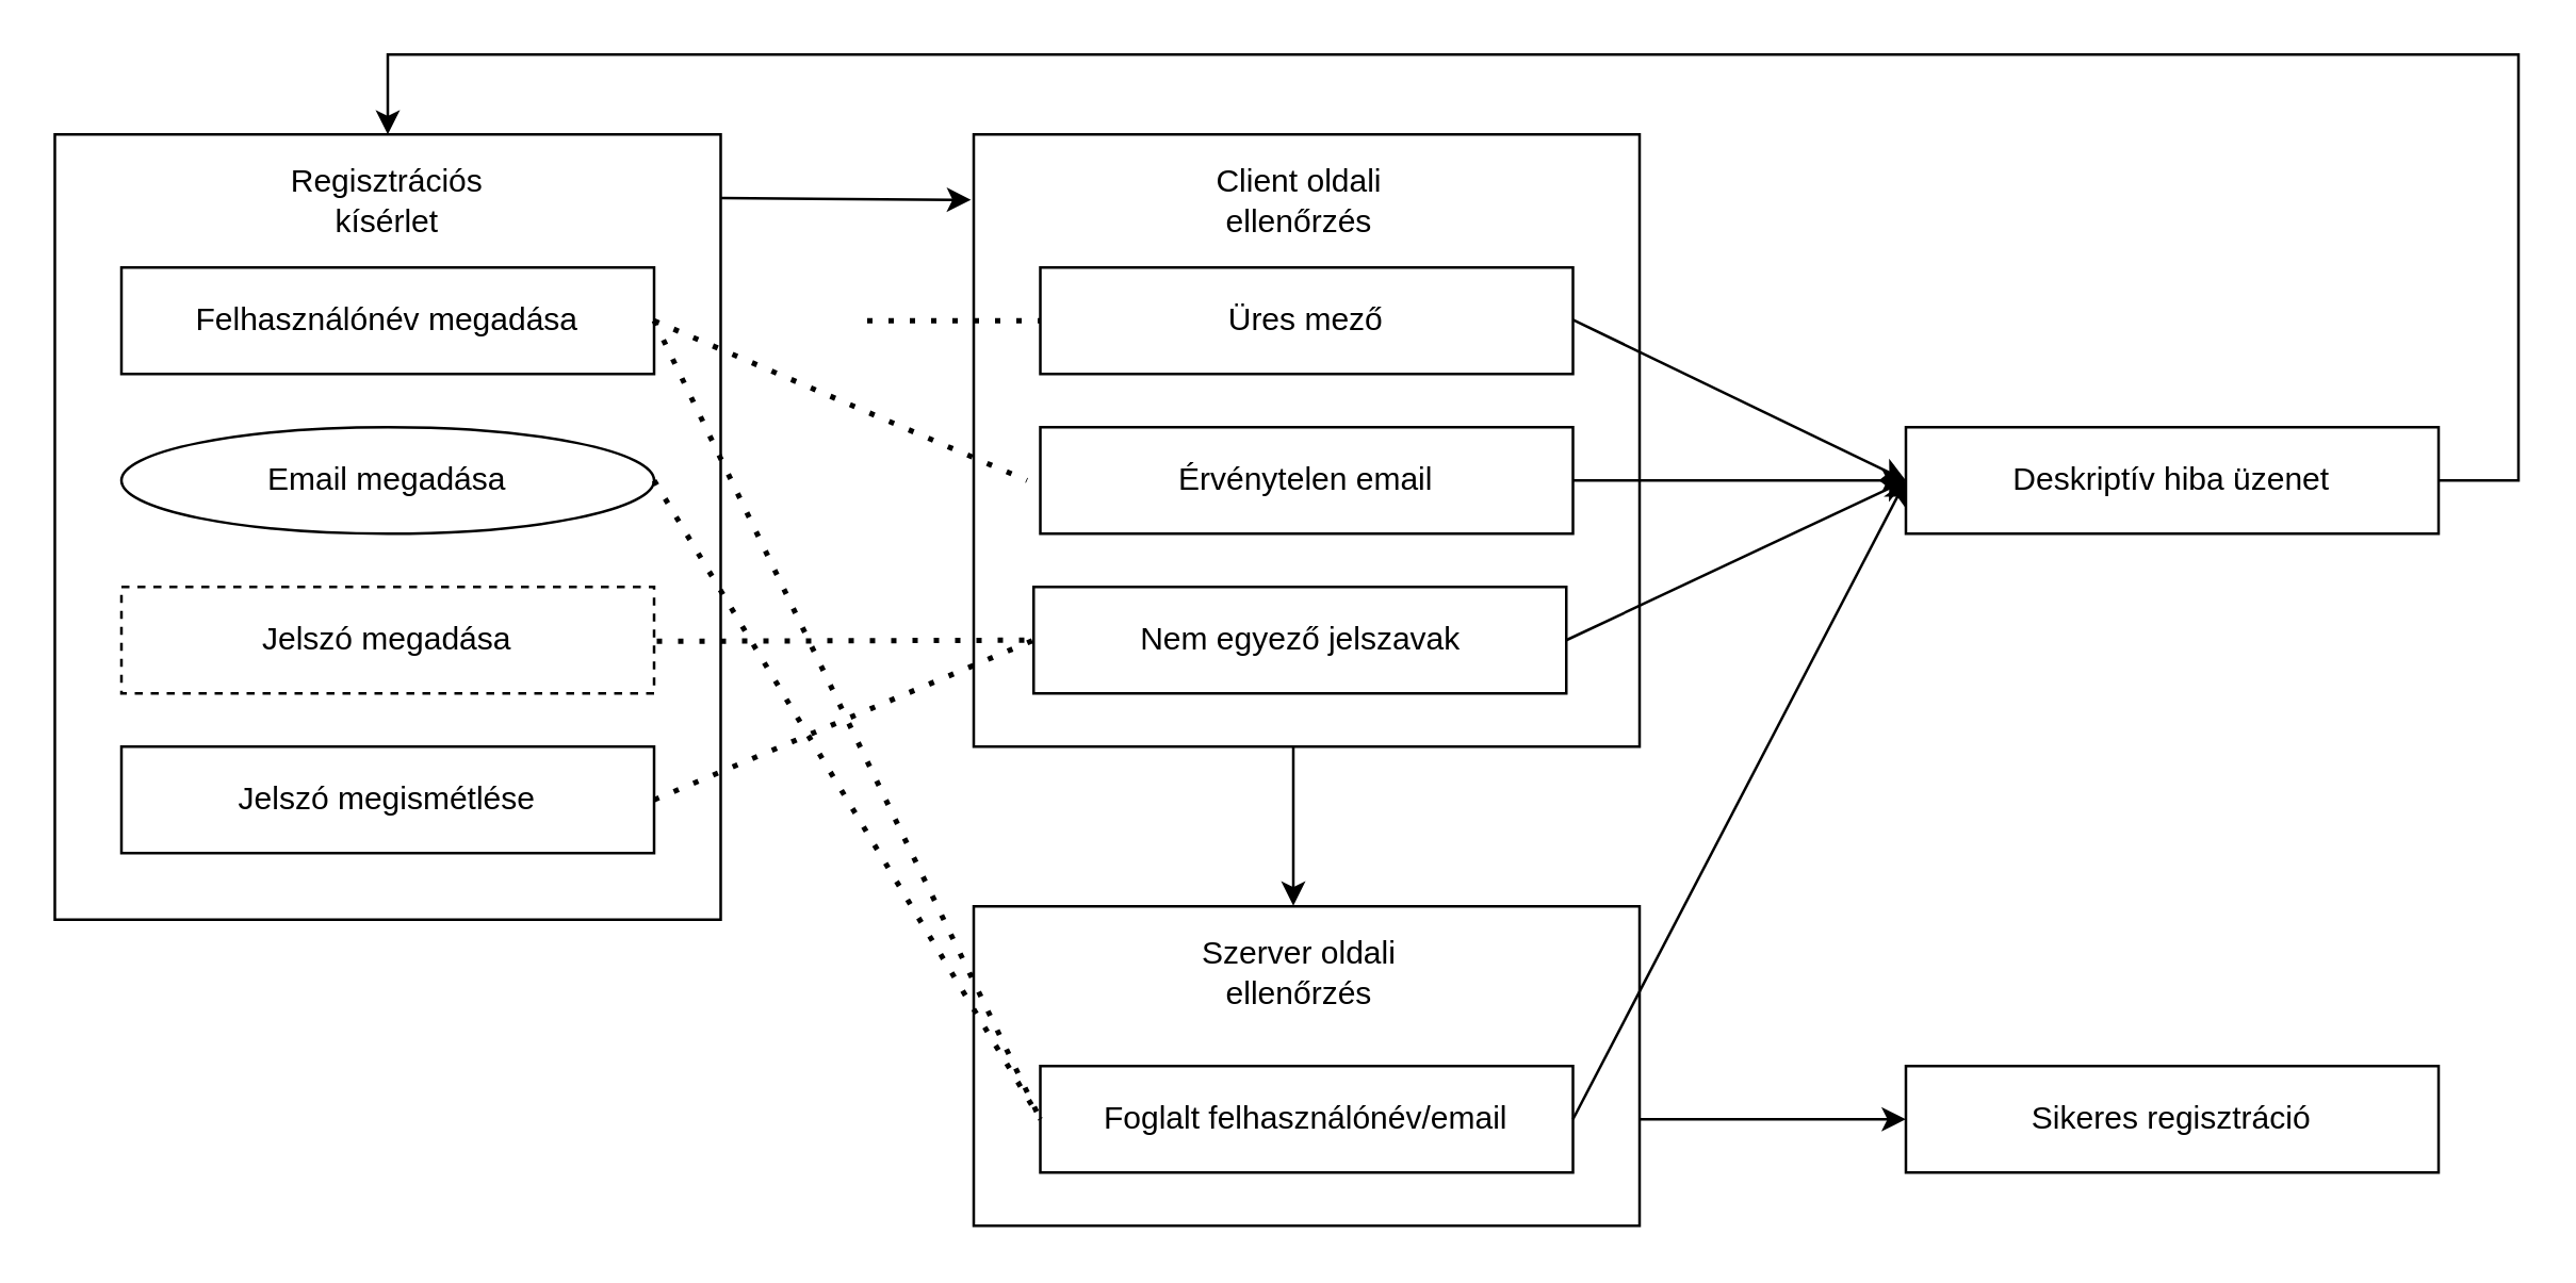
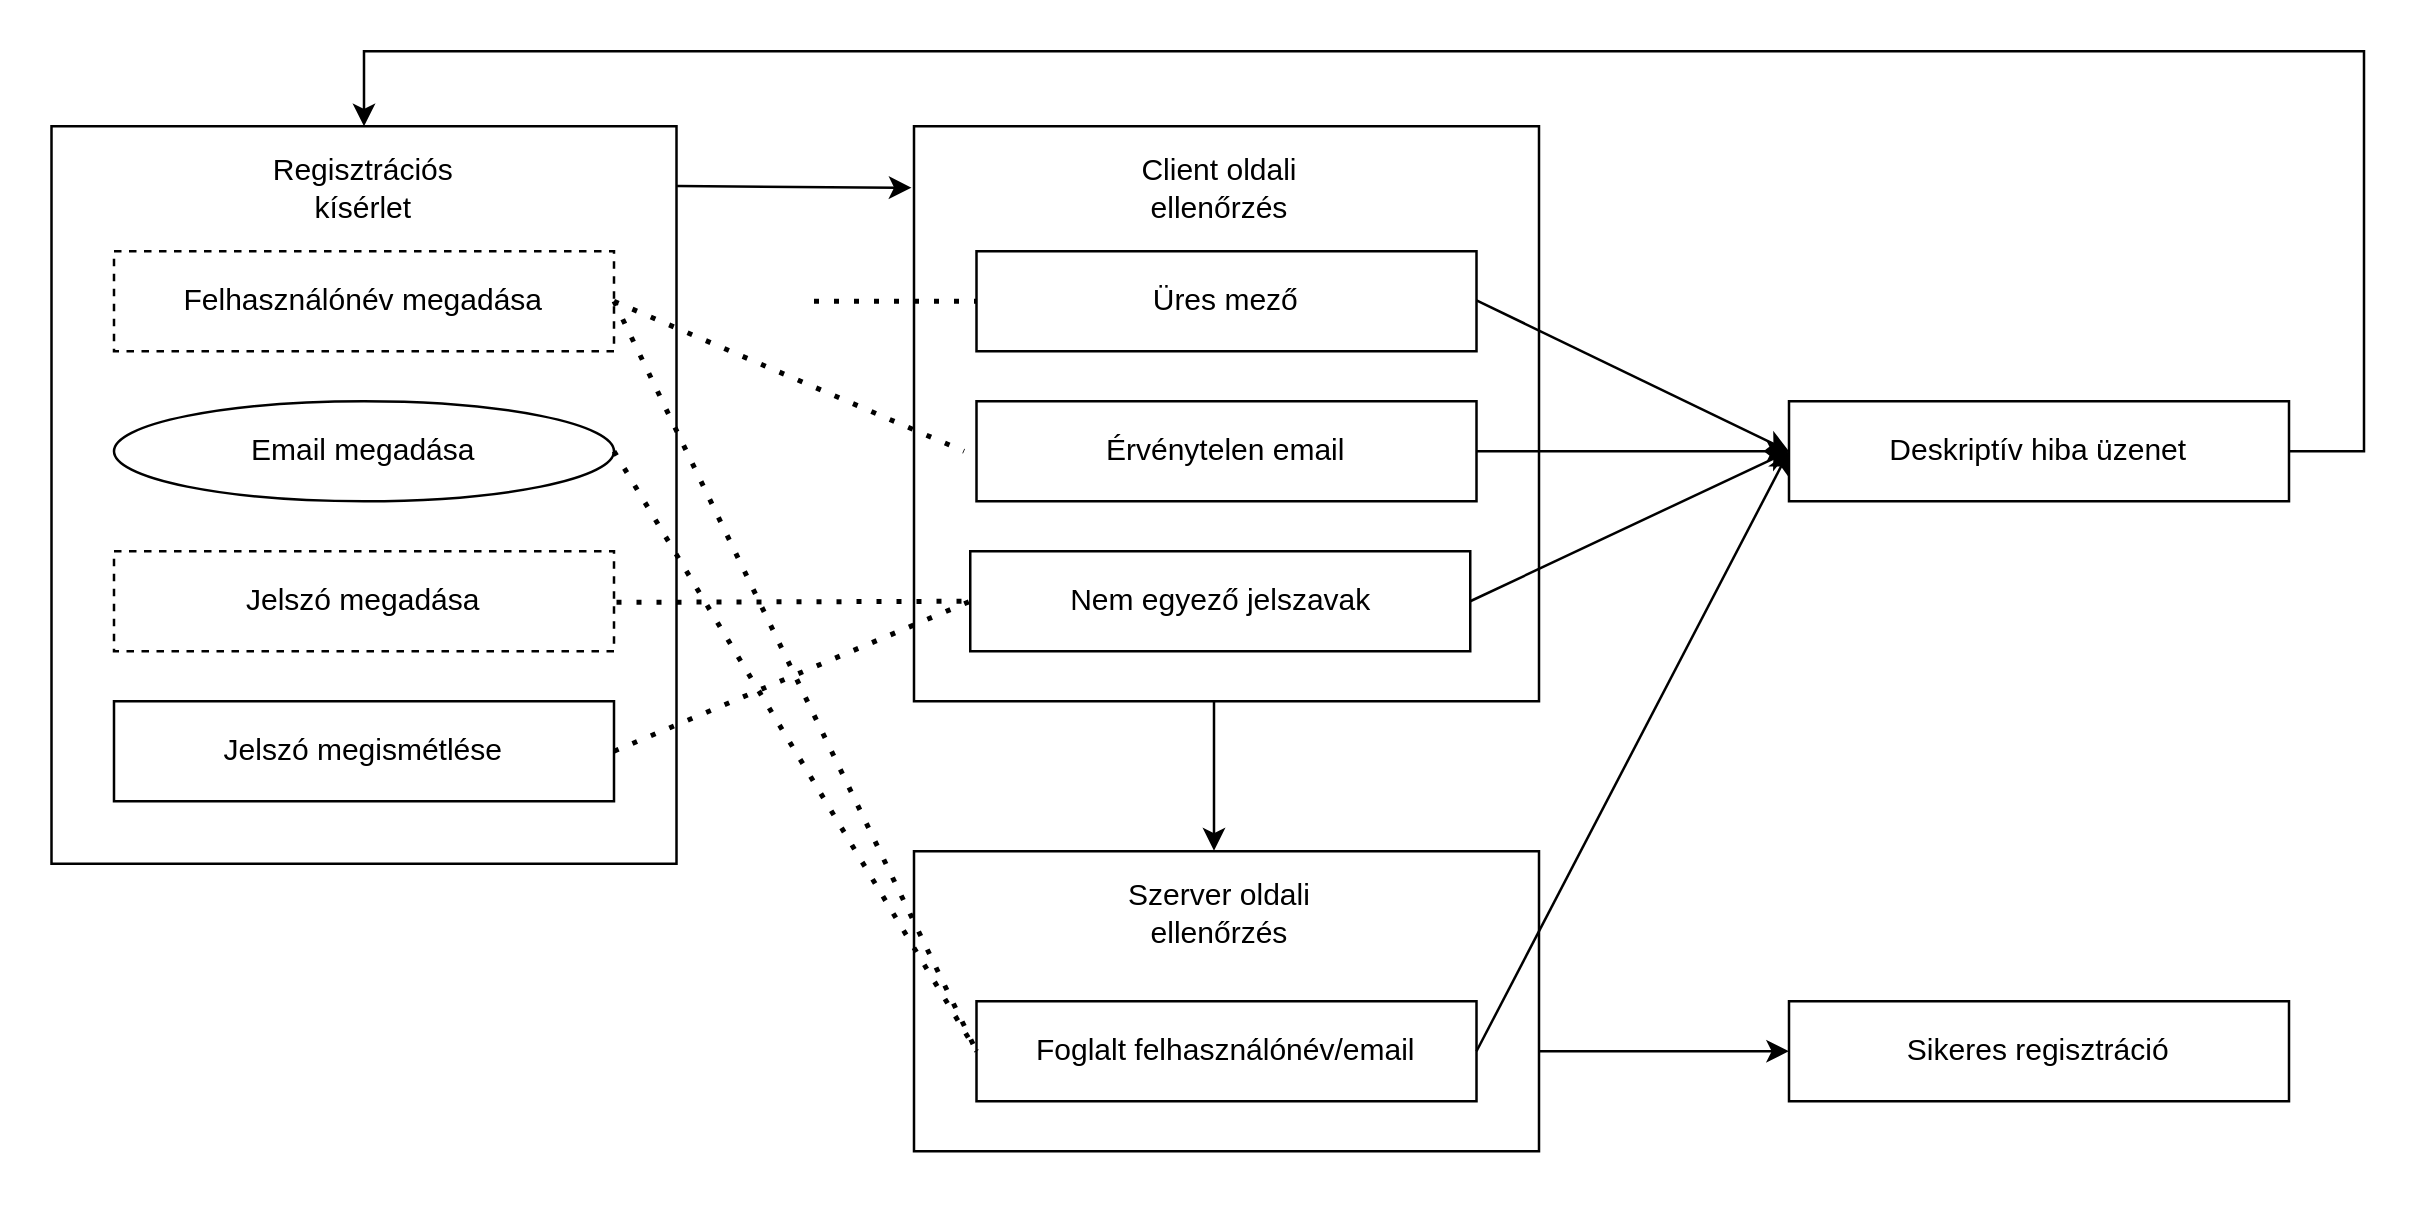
- <mxCell id="6" value="Felhasználónév megadása" style="rounded=0;whiteSpace=wrap;html=1;" vertex="1" parent="1"><mxGeometry x="45" y="100" width="200" height="40" as="geometry" /></mxCell>
+ <mxCell id="6" value="Felhasználónév megadása" style="rounded=0;whiteSpace=wrap;html=1;dashed=1;" vertex="1" parent="1"><mxGeometry x="45" y="100" width="200" height="40" as="geometry" /></mxCell>
